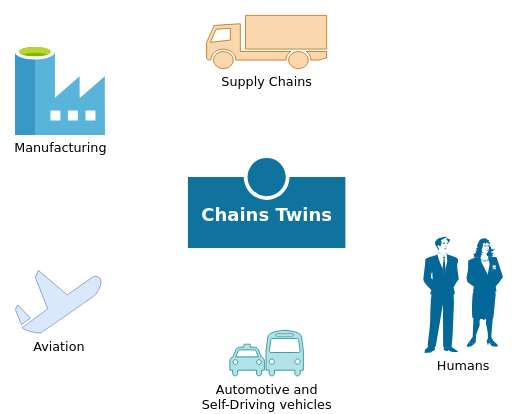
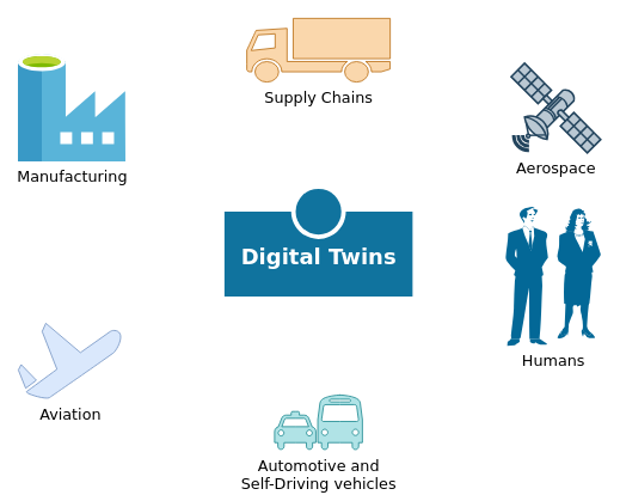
+ <mxCell id="5" value="Aerospace" style="verticalAlign=top;verticalLabelPosition=bottom;labelPosition=center;align=center;html=1;outlineConnect=0;fillColor=#bac8d3;strokeColor=#23445d;gradientDirection=north;strokeWidth=2;shape=mxgraph.networks.satellite;fontFamily=Dejavu Sans;fontSize=17;" vertex="1" parent="1"><mxGeometry x="570" y="70" width="100" height="100" as="geometry" /></mxCell>
- <mxCell id="2" value="&lt;font style=&quot;font-size: 24px&quot;&gt;Chains Twins&lt;/font&gt;" style="verticalLabelPosition=middle;verticalAlign=middle;html=1;shape=mxgraph.infographic.numberedEntryVert;dy=51;fillColor=#10739E;strokeColor=none;fontSize=24;fontColor=#FFFFFF;align=center;labelPosition=center;spacingTop=32;fontStyle=1;fontFamily=Dejavu Sans;" vertex="1" parent="1"><mxGeometry x="250" y="210" width="210" height="120" as="geometry" /></mxCell>
+ <mxCell id="2" value="&lt;font style=&quot;font-size: 24px&quot;&gt;Digital Twins&lt;/font&gt;" style="verticalLabelPosition=middle;verticalAlign=middle;html=1;shape=mxgraph.infographic.numberedEntryVert;dy=51;fillColor=#10739E;strokeColor=none;fontSize=24;fontColor=#FFFFFF;align=center;labelPosition=center;spacingTop=32;fontStyle=1;fontFamily=Dejavu Sans;" vertex="1" parent="1"><mxGeometry x="250" y="210" width="210" height="120" as="geometry" /></mxCell>
- <mxCell id="7" value="Humans" style="shape=mxgraph.cisco.people.man_woman;html=1;pointerEvents=1;dashed=0;fillColor=#036897;strokeColor=#ffffff;strokeWidth=2;verticalLabelPosition=bottom;verticalAlign=top;align=center;outlineConnect=0;fontFamily=Dejavu Sans;fontSize=17;fontColor=#000000;" vertex="1" parent="1"><mxGeometry x="564" y="315" width="106" height="155" as="geometry" /></mxCell>
+ <mxCell id="7" value="Humans" style="shape=mxgraph.cisco.people.man_woman;html=1;pointerEvents=1;dashed=0;fillColor=#036897;strokeColor=#ffffff;strokeWidth=2;verticalLabelPosition=bottom;verticalAlign=top;align=center;outlineConnect=0;fontFamily=Dejavu Sans;fontSize=17;fontColor=#000000;" vertex="1" parent="1"><mxGeometry x="564" y="230" width="106" height="155" as="geometry" /></mxCell>
